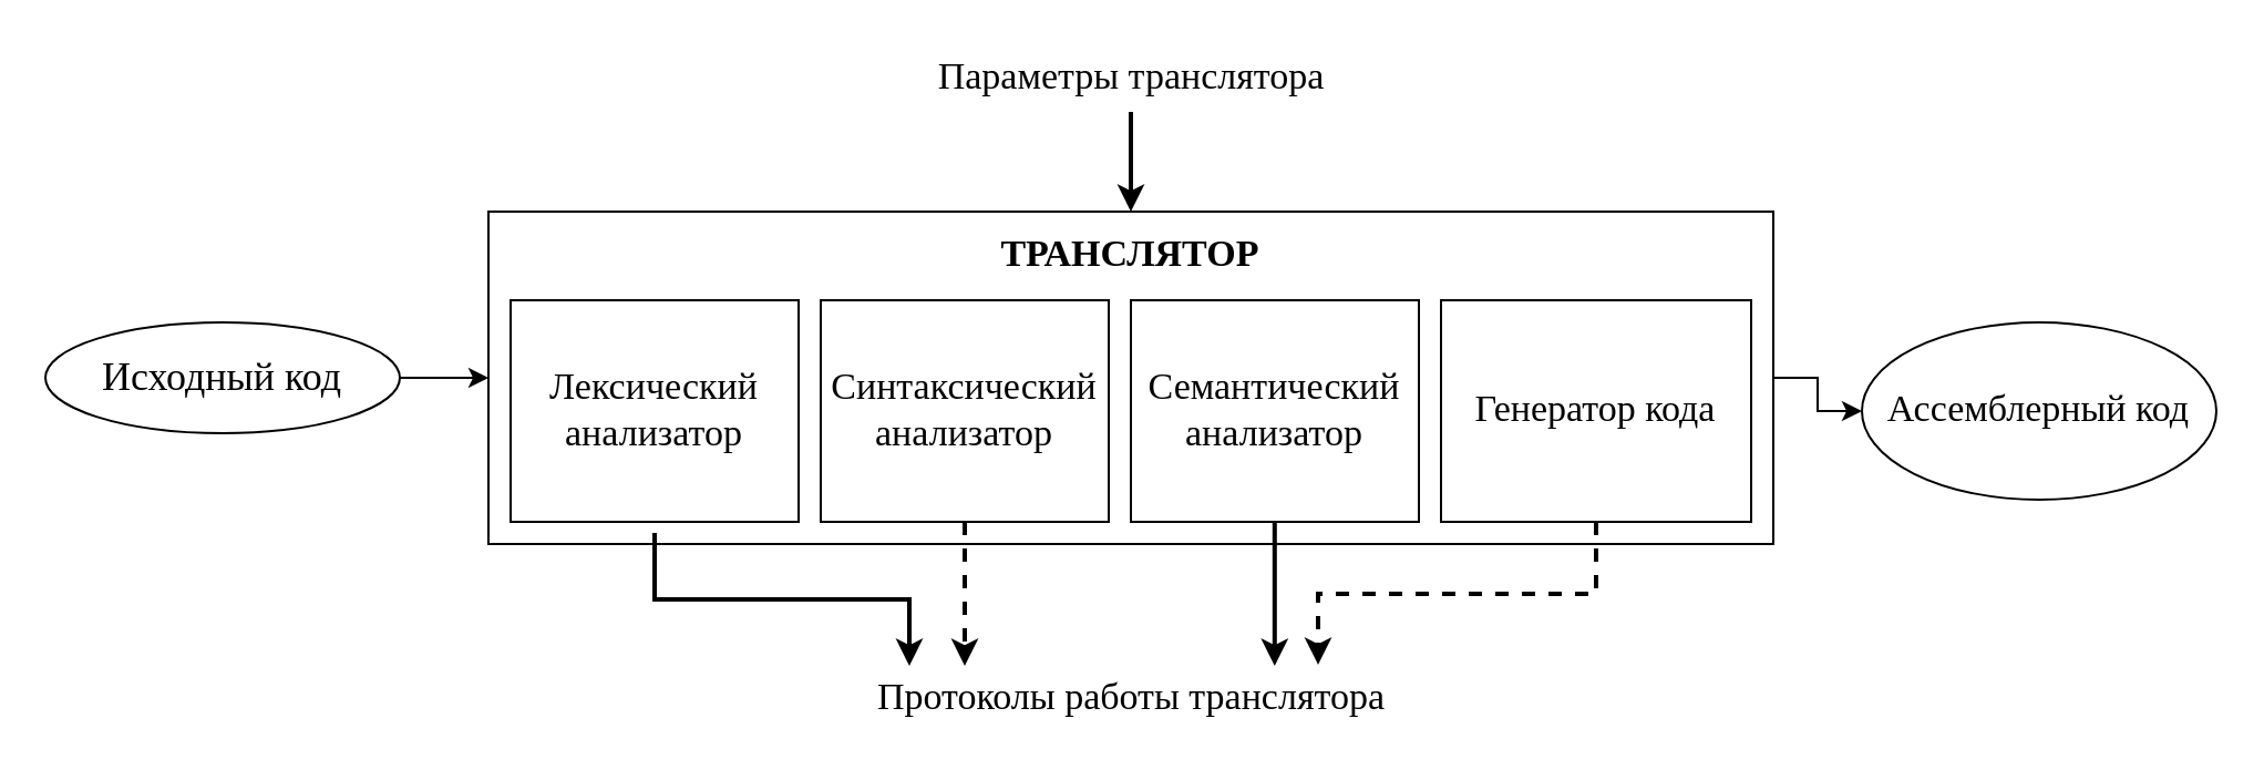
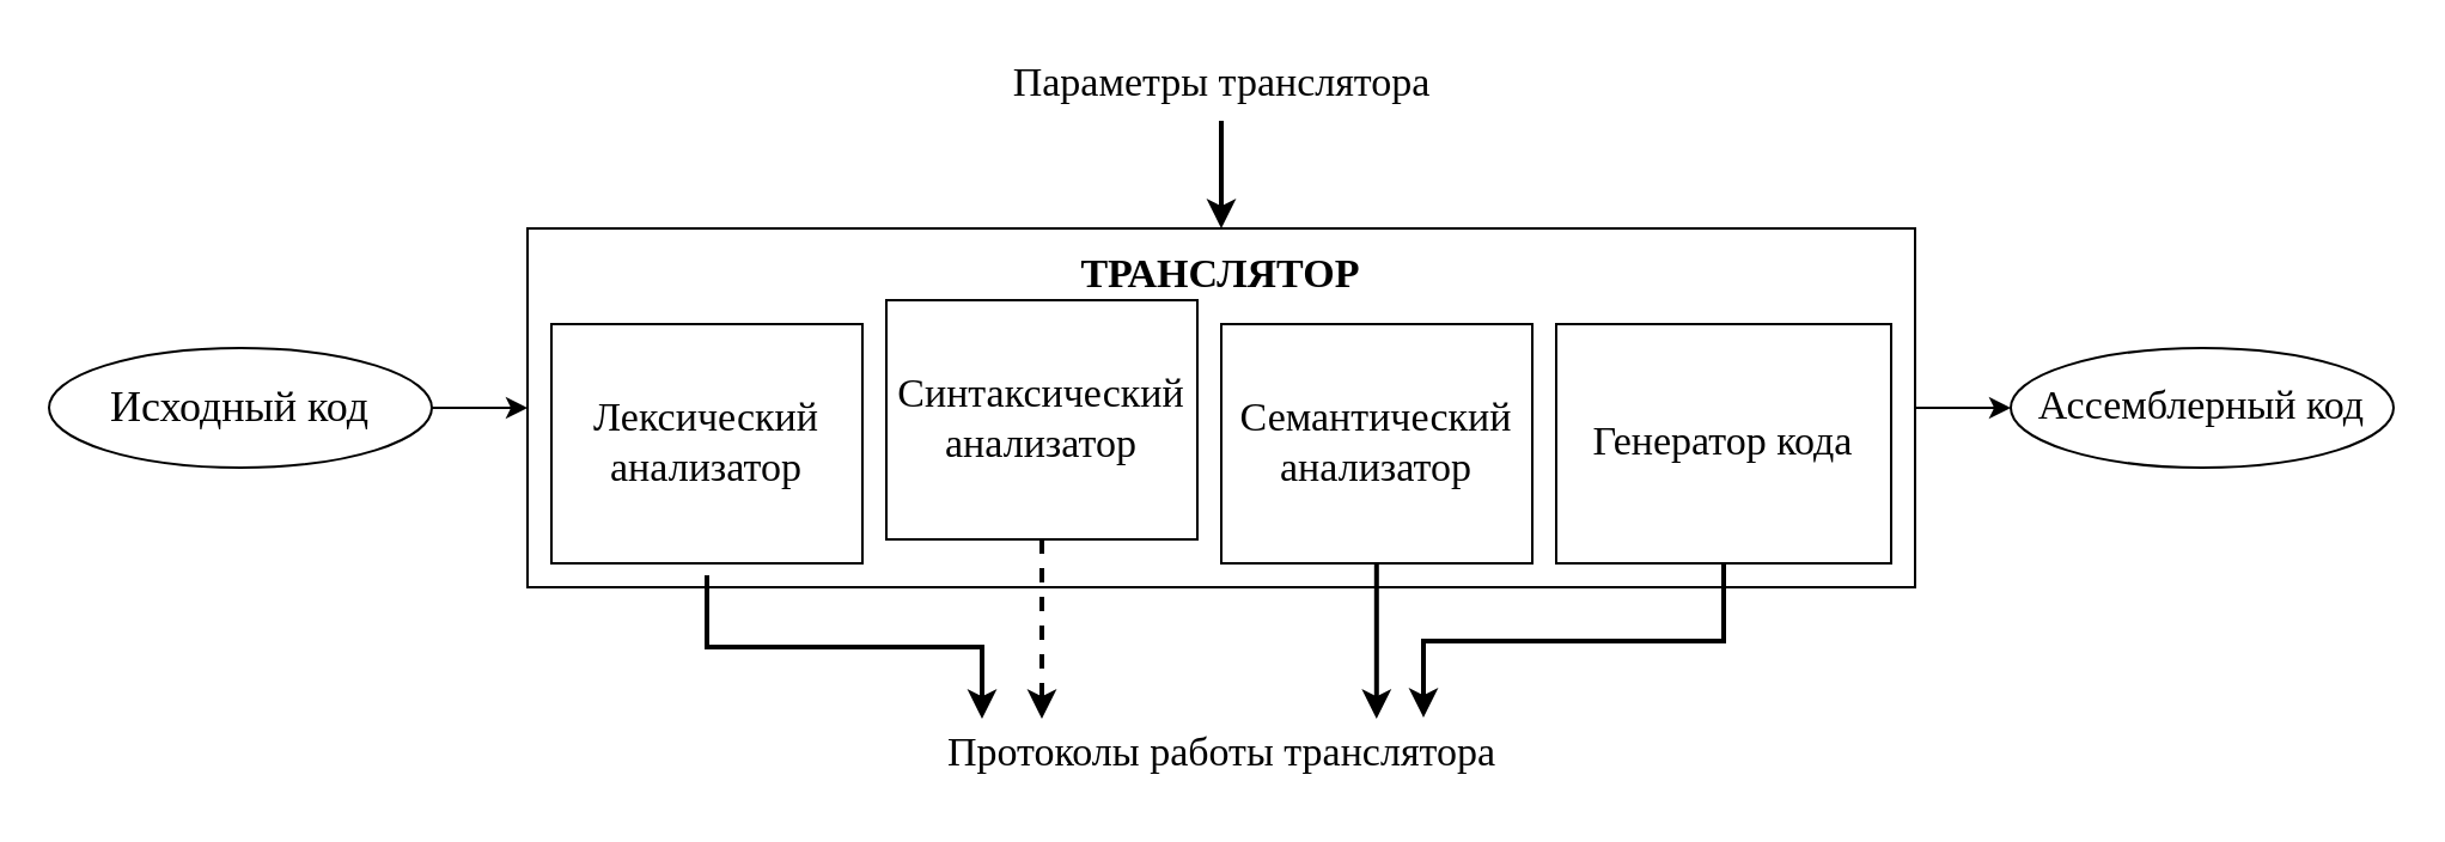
- <mxCell id="12" value="&lt;font&gt;Синтаксический анализатор&lt;/font&gt;" style="rounded=0;whiteSpace=wrap;html=1;fontSize=17;fontFamily=Times New Roman;" parent="1" vertex="1"><mxGeometry x="370" y="135" width="130" height="100" as="geometry" /></mxCell>
+ <mxCell id="12" value="&lt;font&gt;Синтаксический анализатор&lt;/font&gt;" style="rounded=0;whiteSpace=wrap;html=1;fontSize=17;fontFamily=Times New Roman;" parent="1" vertex="1"><mxGeometry x="370" y="125" width="130" height="100" as="geometry" /></mxCell>
- <mxCell id="10" value="Ассемблерный код" style="ellipse;whiteSpace=wrap;html=1;fontSize=17;fontFamily=Times New Roman;" parent="1" vertex="1"><mxGeometry x="840" y="145" width="160" height="80" as="geometry" /></mxCell>
+ <mxCell id="10" value="Ассемблерный код" style="ellipse;whiteSpace=wrap;html=1;fontSize=17;fontFamily=Times New Roman;" parent="1" vertex="1"><mxGeometry x="840" y="145" width="160" height="50" as="geometry" /></mxCell>
- <mxCell id="15" style="edgeStyle=orthogonalEdgeStyle;rounded=0;orthogonalLoop=1;jettySize=auto;html=1;exitX=0.5;exitY=1;exitDx=0;exitDy=0;entryX=0.838;entryY=-0.018;entryDx=0;entryDy=0;entryPerimeter=0;strokeWidth=2;fontFamily=Times New Roman;fontSize=17;dashed=1;" parent="1" source="14" target="7" edge="1"><mxGeometry relative="1" as="geometry" /></mxCell>
+ <mxCell id="15" style="edgeStyle=orthogonalEdgeStyle;rounded=0;orthogonalLoop=1;jettySize=auto;html=1;exitX=0.5;exitY=1;exitDx=0;exitDy=0;entryX=0.838;entryY=-0.018;entryDx=0;entryDy=0;entryPerimeter=0;strokeWidth=2;fontFamily=Times New Roman;fontSize=17;" parent="1" source="14" target="7" edge="1"><mxGeometry relative="1" as="geometry" /></mxCell>
